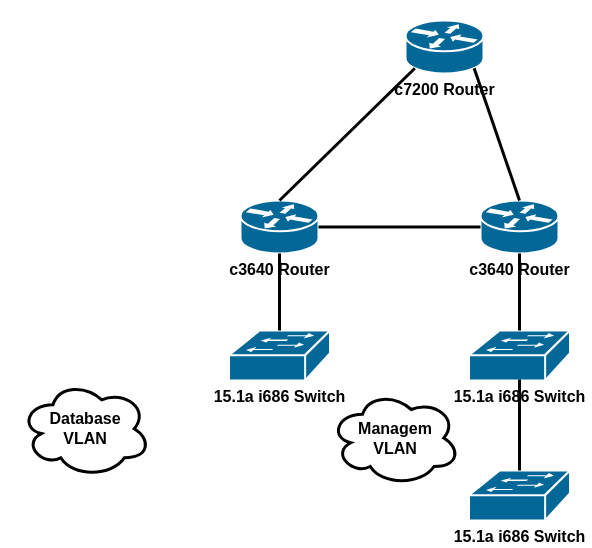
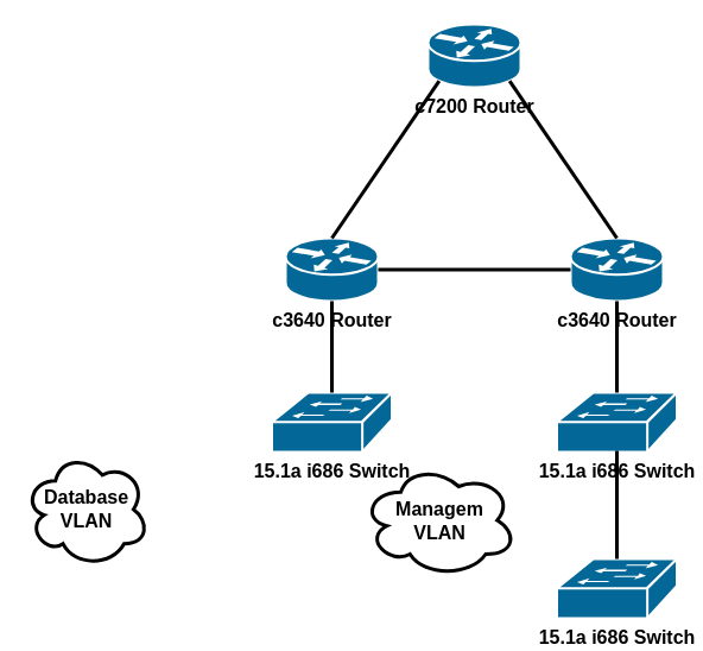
- <mxCell id="2" value="&lt;font style=&quot;font-size: 16px;&quot;&gt;&lt;b&gt;c7200 Router&lt;/b&gt;&lt;/font&gt;" style="shape=mxgraph.cisco.routers.router;sketch=0;html=1;pointerEvents=1;dashed=0;fillColor=#036897;strokeColor=#ffffff;strokeWidth=2;verticalLabelPosition=bottom;verticalAlign=top;align=center;outlineConnect=0;" vertex="1" parent="1"><mxGeometry x="405" y="20" width="78" height="53" as="geometry" /></mxCell>
+ <mxCell id="2" value="&lt;font style=&quot;font-size: 16px;&quot;&gt;&lt;b&gt;c7200 Router&lt;/b&gt;&lt;/font&gt;" style="shape=mxgraph.cisco.routers.router;sketch=0;html=1;pointerEvents=1;dashed=0;fillColor=#036897;strokeColor=#ffffff;strokeWidth=2;verticalLabelPosition=bottom;verticalAlign=top;align=center;outlineConnect=0;" vertex="1" parent="1"><mxGeometry x="360" y="20" width="78" height="53" as="geometry" /></mxCell>
- <mxCell id="13" value="&lt;div&gt;&lt;b&gt;&lt;font style=&quot;font-size: 16px;&quot;&gt;Database&lt;/font&gt;&lt;/b&gt;&lt;/div&gt;&lt;div&gt;&lt;b&gt;&lt;font style=&quot;font-size: 16px;&quot;&gt;VLAN&lt;/font&gt;&lt;/b&gt;&lt;/div&gt;" style="ellipse;shape=cloud;whiteSpace=wrap;html=1;strokeWidth=3;" vertex="1" parent="1"><mxGeometry x="20" y="380" width="130" height="96.5" as="geometry" /></mxCell>
+ <mxCell id="13" value="&lt;div&gt;&lt;b&gt;&lt;font style=&quot;font-size: 16px;&quot;&gt;Database&lt;/font&gt;&lt;/b&gt;&lt;/div&gt;&lt;div&gt;&lt;b&gt;&lt;font style=&quot;font-size: 16px;&quot;&gt;VLAN&lt;/font&gt;&lt;/b&gt;&lt;/div&gt;" style="ellipse;shape=cloud;whiteSpace=wrap;html=1;strokeWidth=3;" vertex="1" parent="1"><mxGeometry x="20" y="380" width="105" height="96.5" as="geometry" /></mxCell>
- <mxCell id="14" value="&lt;div&gt;&lt;b&gt;&lt;font style=&quot;font-size: 16px;&quot;&gt;Managem&lt;/font&gt;&lt;/b&gt;&lt;/div&gt;&lt;div&gt;&lt;b&gt;&lt;font style=&quot;font-size: 16px;&quot;&gt;VLAN&lt;/font&gt;&lt;/b&gt;&lt;/div&gt;" style="ellipse;shape=cloud;whiteSpace=wrap;html=1;strokeWidth=3;" vertex="1" parent="1"><mxGeometry x="329.5" y="390" width="130" height="95" as="geometry" /></mxCell>
+ <mxCell id="14" value="&lt;div&gt;&lt;b&gt;&lt;font style=&quot;font-size: 16px;&quot;&gt;Managem&lt;/font&gt;&lt;/b&gt;&lt;/div&gt;&lt;div&gt;&lt;b&gt;&lt;font style=&quot;font-size: 16px;&quot;&gt;VLAN&lt;/font&gt;&lt;/b&gt;&lt;/div&gt;" style="ellipse;shape=cloud;whiteSpace=wrap;html=1;strokeWidth=3;" vertex="1" parent="1"><mxGeometry x="304.5" y="390" width="130" height="95" as="geometry" /></mxCell>
